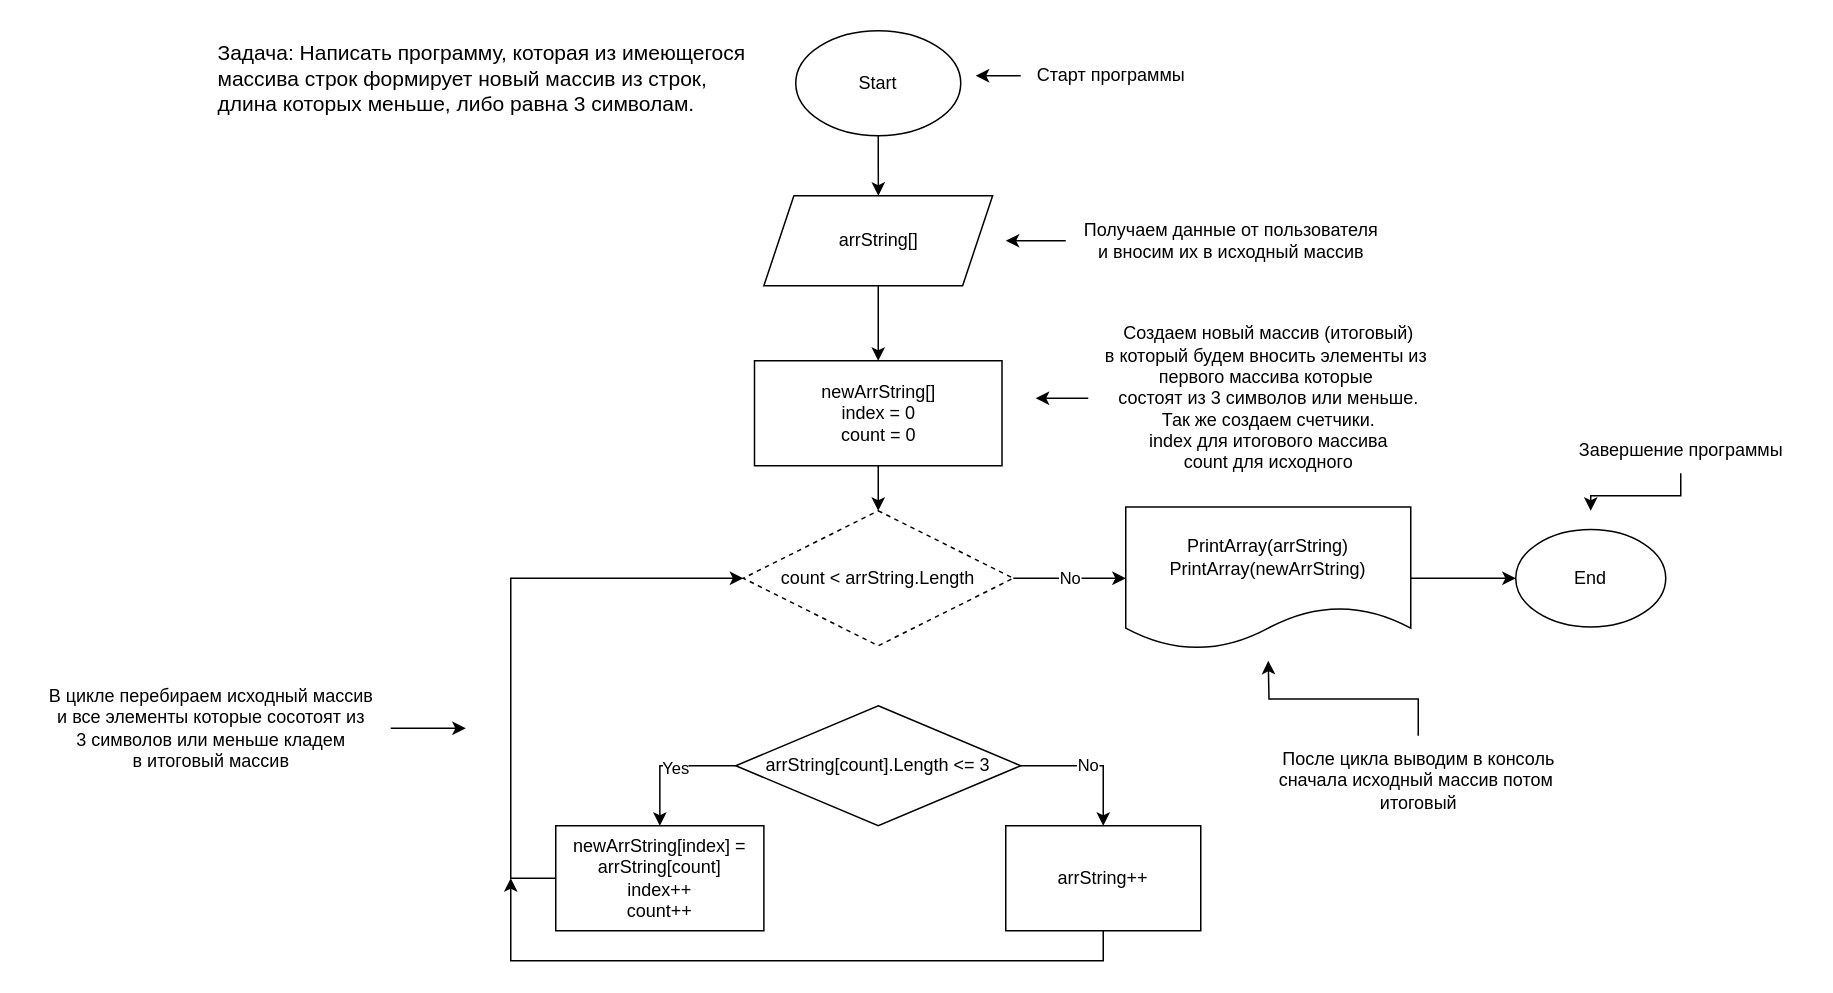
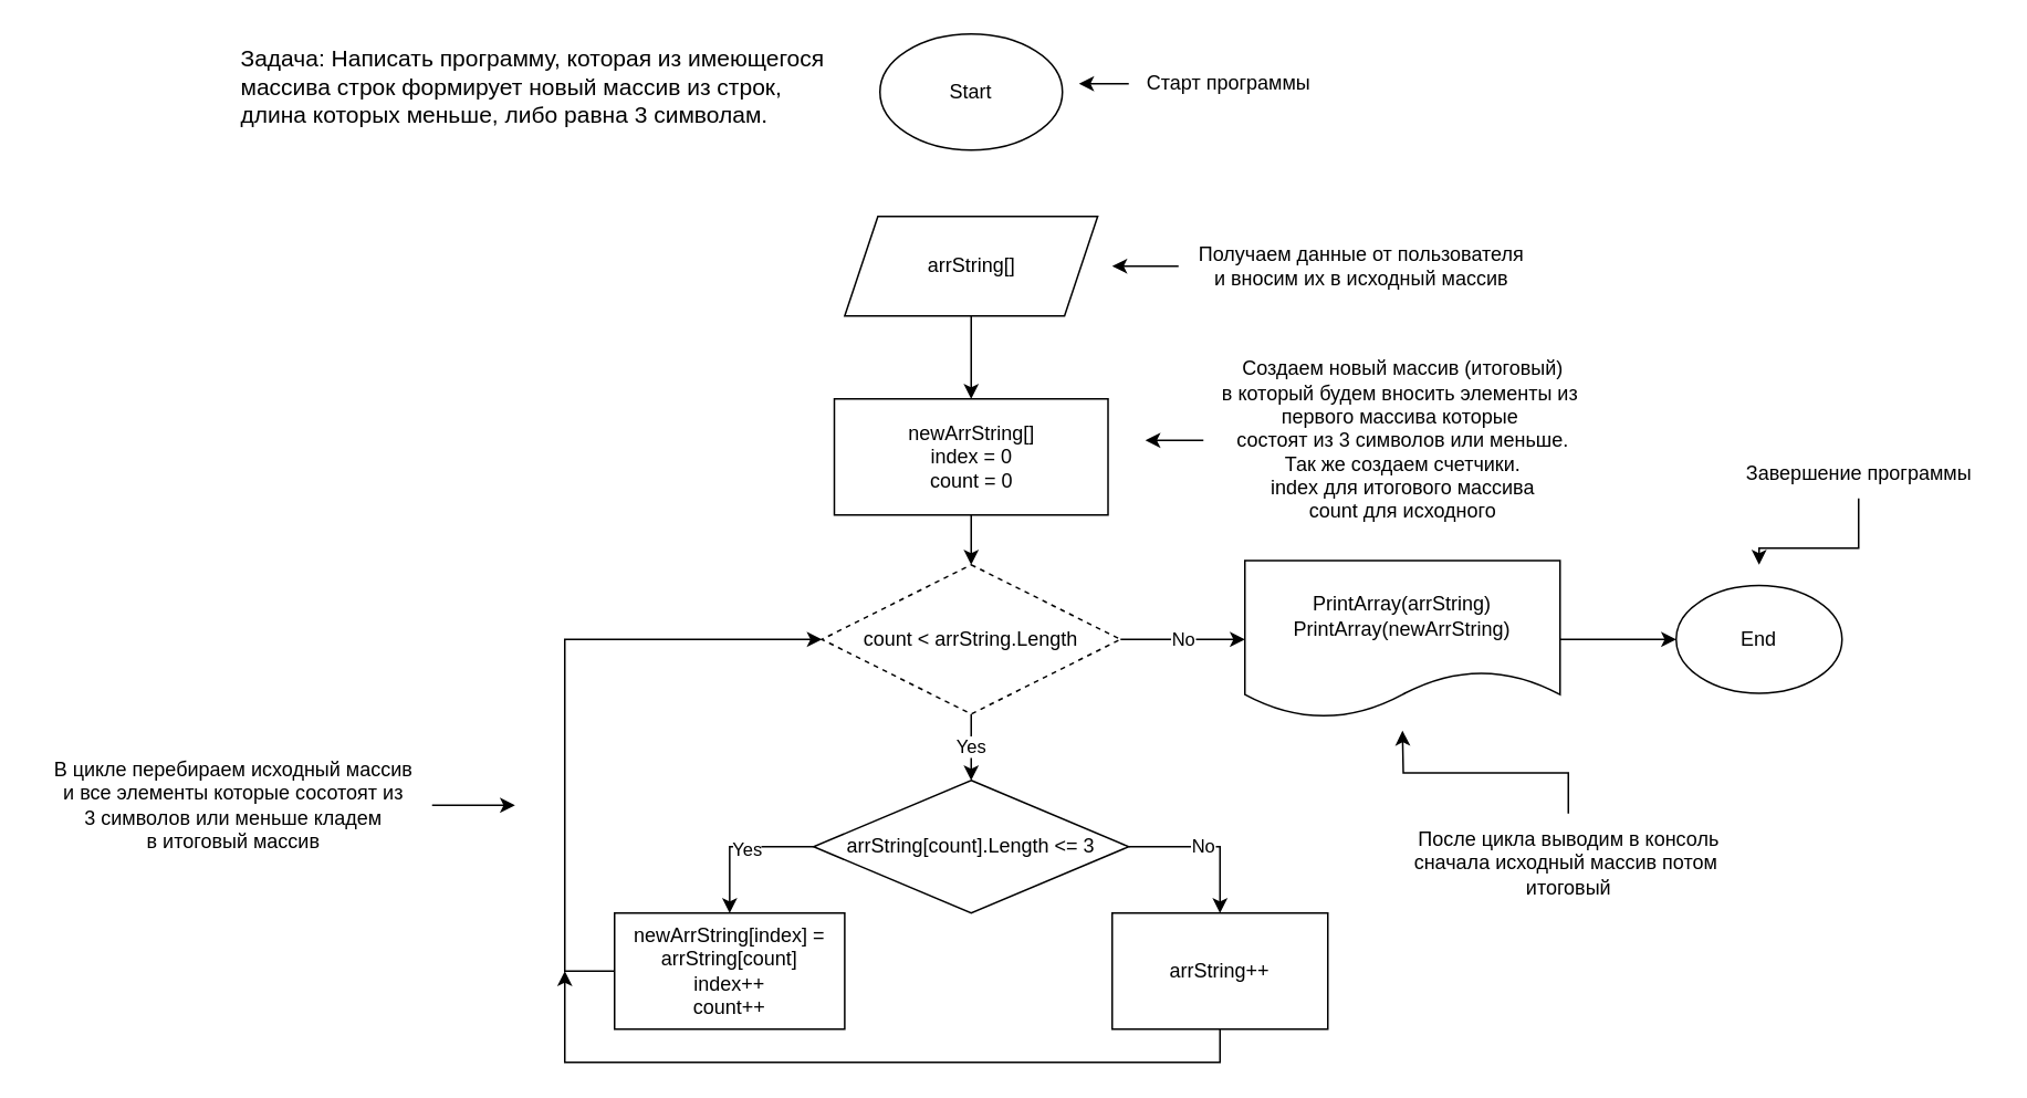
- <mxCell id="2" style="edgeStyle=orthogonalEdgeStyle;rounded=0;orthogonalLoop=1;jettySize=auto;html=1;exitX=0.5;exitY=1;exitDx=0;exitDy=0;" parent="1" source="3" target="6" edge="1"><mxGeometry relative="1" as="geometry" /></mxCell>
- <mxCell id="33" value="Завершение программы" style="text;html=1;align=center;verticalAlign=middle;resizable=0;points=[];autosize=1;strokeColor=none;fillColor=none;" parent="1" vertex="1"><mxGeometry x="1040" y="285" width="160" height="30" as="geometry" /></mxCell>
+ <mxCell id="33" value="Завершение программы" style="text;html=1;align=center;verticalAlign=middle;resizable=0;points=[];autosize=1;strokeColor=none;fillColor=none;" parent="1" vertex="1"><mxGeometry x="1040" y="270" width="160" height="30" as="geometry" /></mxCell>
+ <mxCell id="9" value="Yes" style="edgeStyle=orthogonalEdgeStyle;rounded=0;orthogonalLoop=1;jettySize=auto;html=1;exitX=0.5;exitY=1;exitDx=0;exitDy=0;entryX=0.5;entryY=0;entryDx=0;entryDy=0;" parent="1" source="11" target="16" edge="1"><mxGeometry relative="1" as="geometry" /></mxCell>
